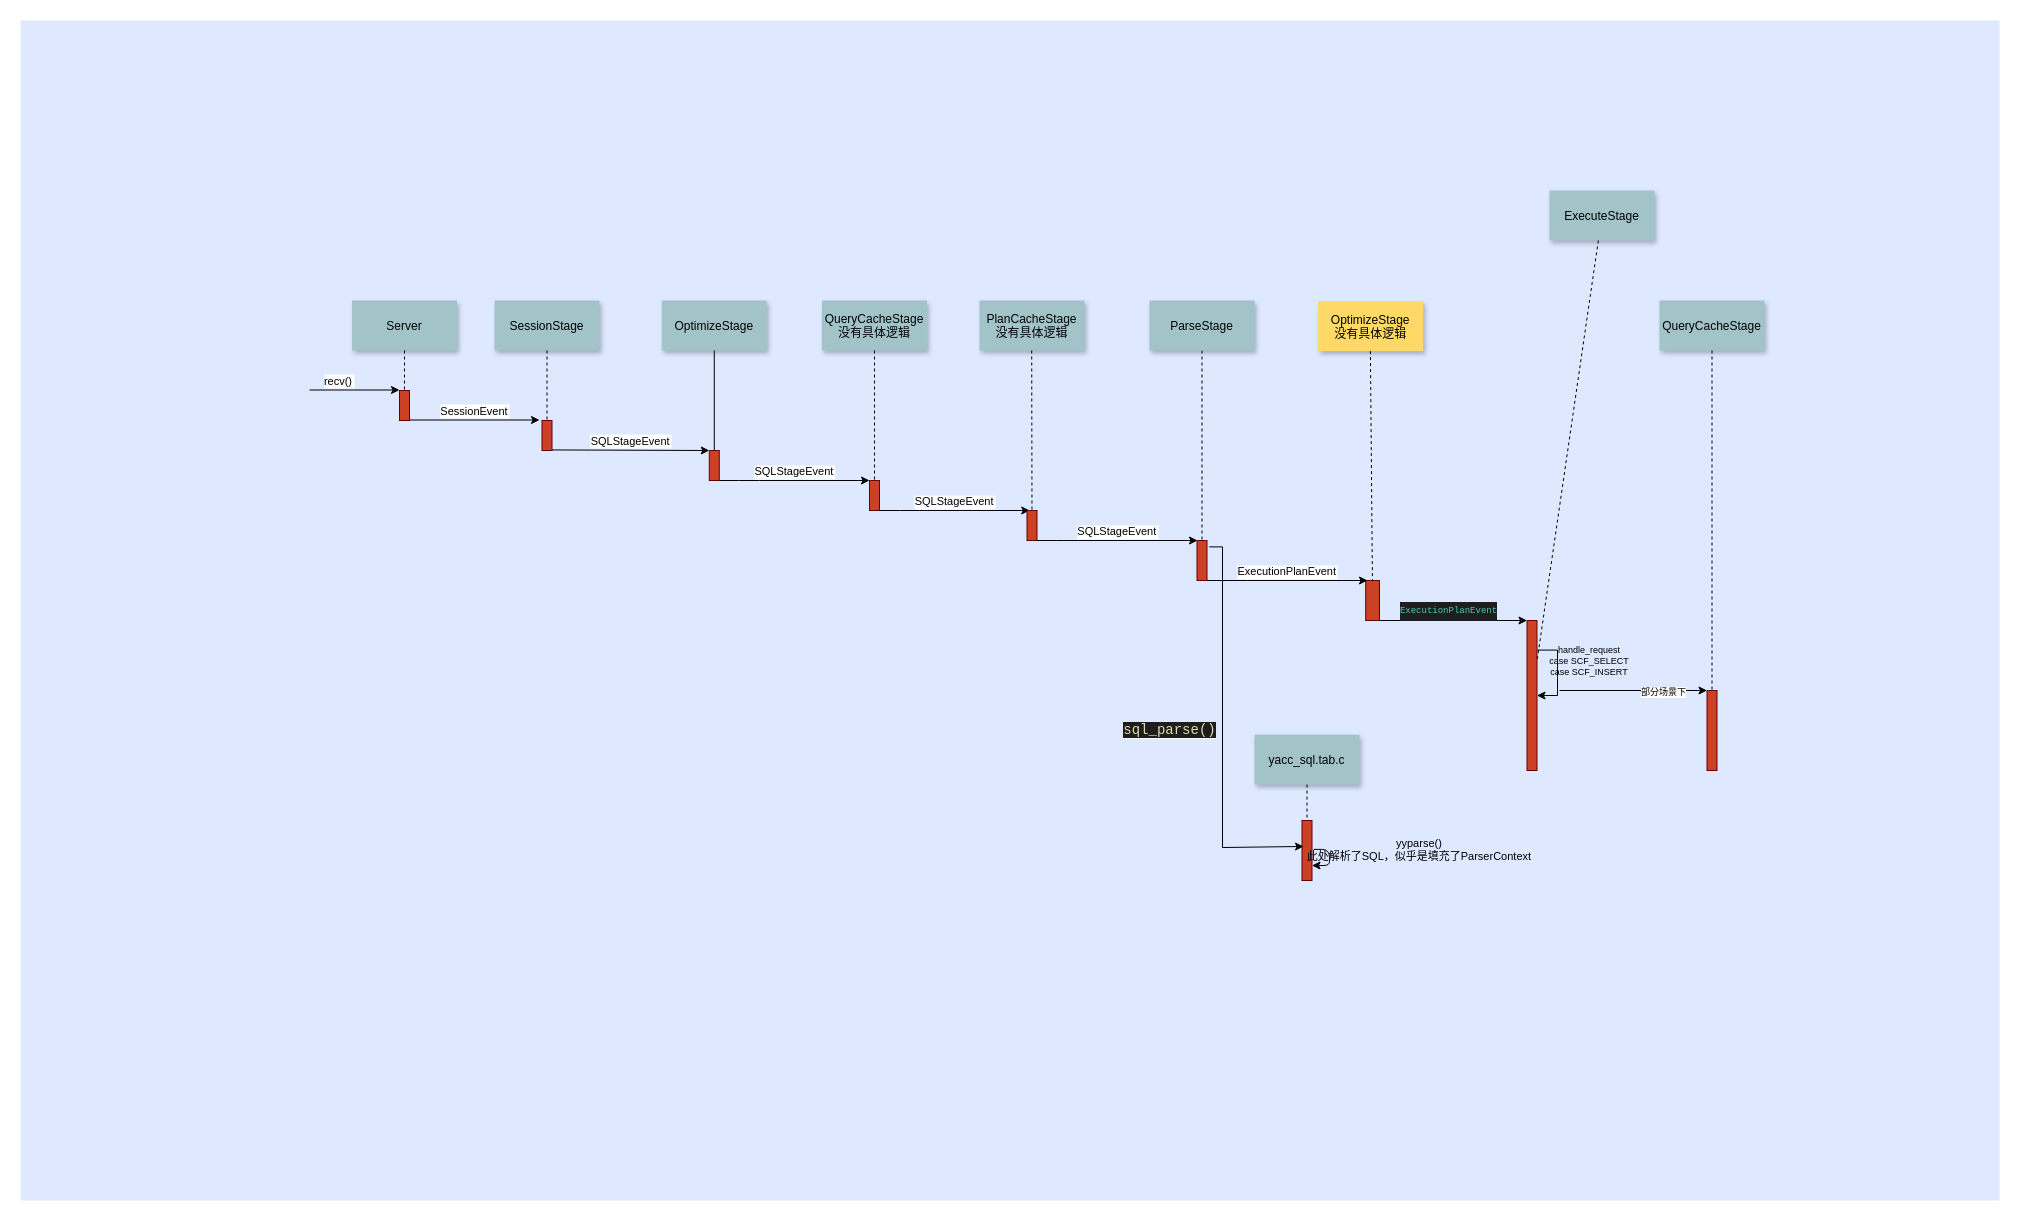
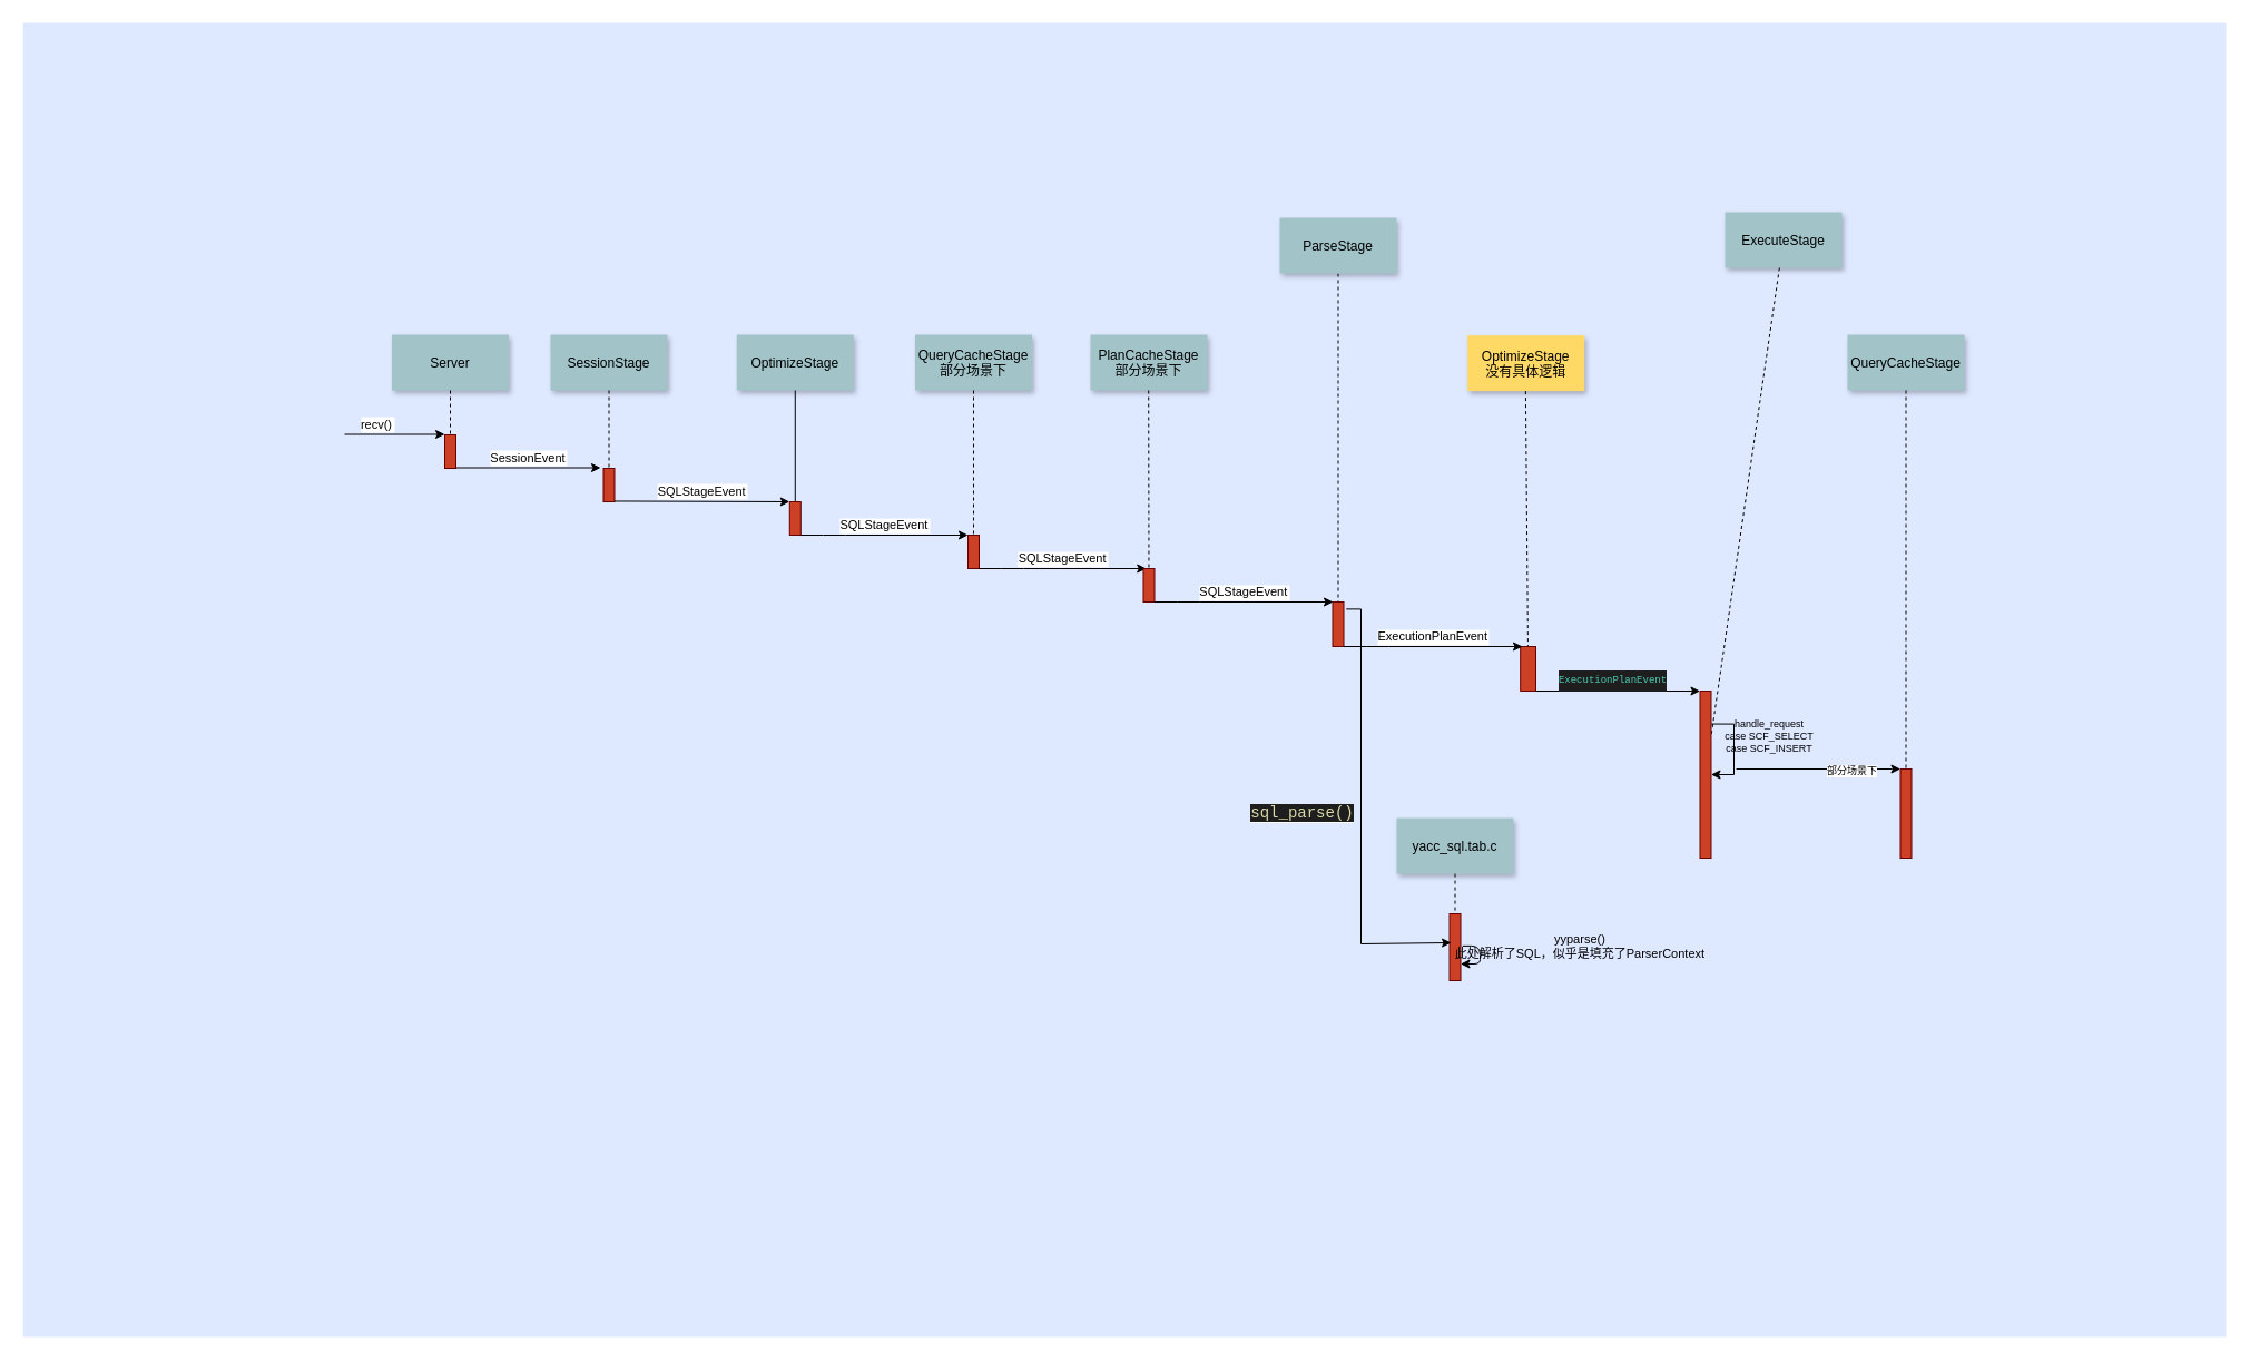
- <mxCell id="15" value="QueryCacheStage&#10;没有具体逻辑" style="shadow=1;fillColor=#A2C4C9;strokeColor=none" parent="1" vertex="1"><mxGeometry x="821.5" y="300" width="105" height="50" as="geometry" /></mxCell>
+ <mxCell id="15" value="QueryCacheStage&#10;部分场景下" style="shadow=1;fillColor=#A2C4C9;strokeColor=none" parent="1" vertex="1"><mxGeometry x="821.5" y="300" width="105" height="50" as="geometry" /></mxCell>
- <mxCell id="26" value="PlanCacheStage&#10;没有具体逻辑" style="shadow=1;fillColor=#A2C4C9;strokeColor=none" vertex="1" parent="1"><mxGeometry x="979" y="300" width="105" height="50" as="geometry" /></mxCell>
+ <mxCell id="26" value="PlanCacheStage&#10;部分场景下" style="shadow=1;fillColor=#A2C4C9;strokeColor=none" vertex="1" parent="1"><mxGeometry x="979" y="300" width="105" height="50" as="geometry" /></mxCell>
- <mxCell id="36" value="ParseStage" style="shadow=1;fillColor=#A2C4C9;strokeColor=none" vertex="1" parent="1"><mxGeometry x="1149" y="300" width="105" height="50" as="geometry" /></mxCell>
+ <mxCell id="36" value="ParseStage" style="shadow=1;fillColor=#A2C4C9;strokeColor=none" vertex="1" parent="1"><mxGeometry x="1149" y="195" width="105" height="50" as="geometry" /></mxCell>
